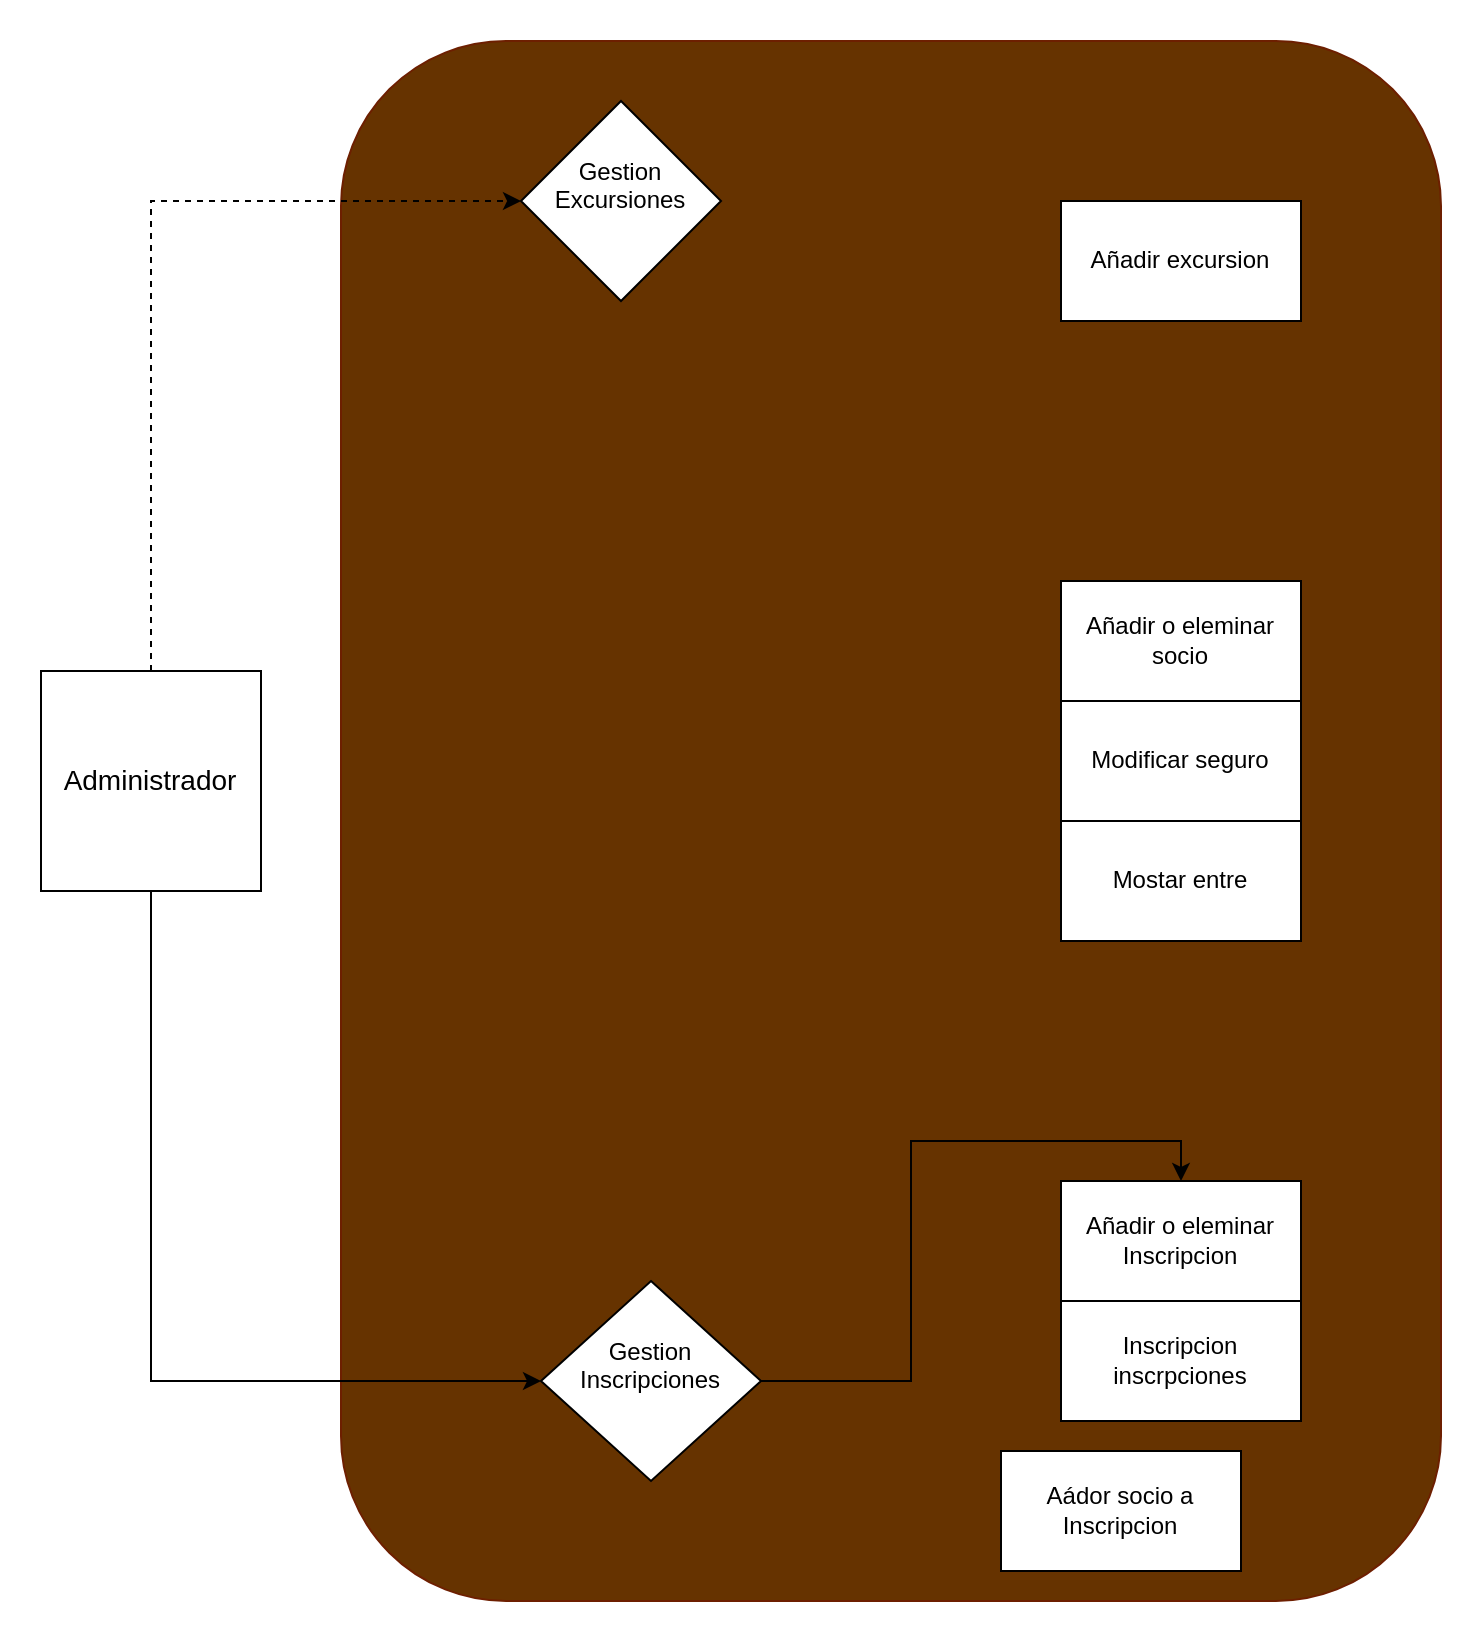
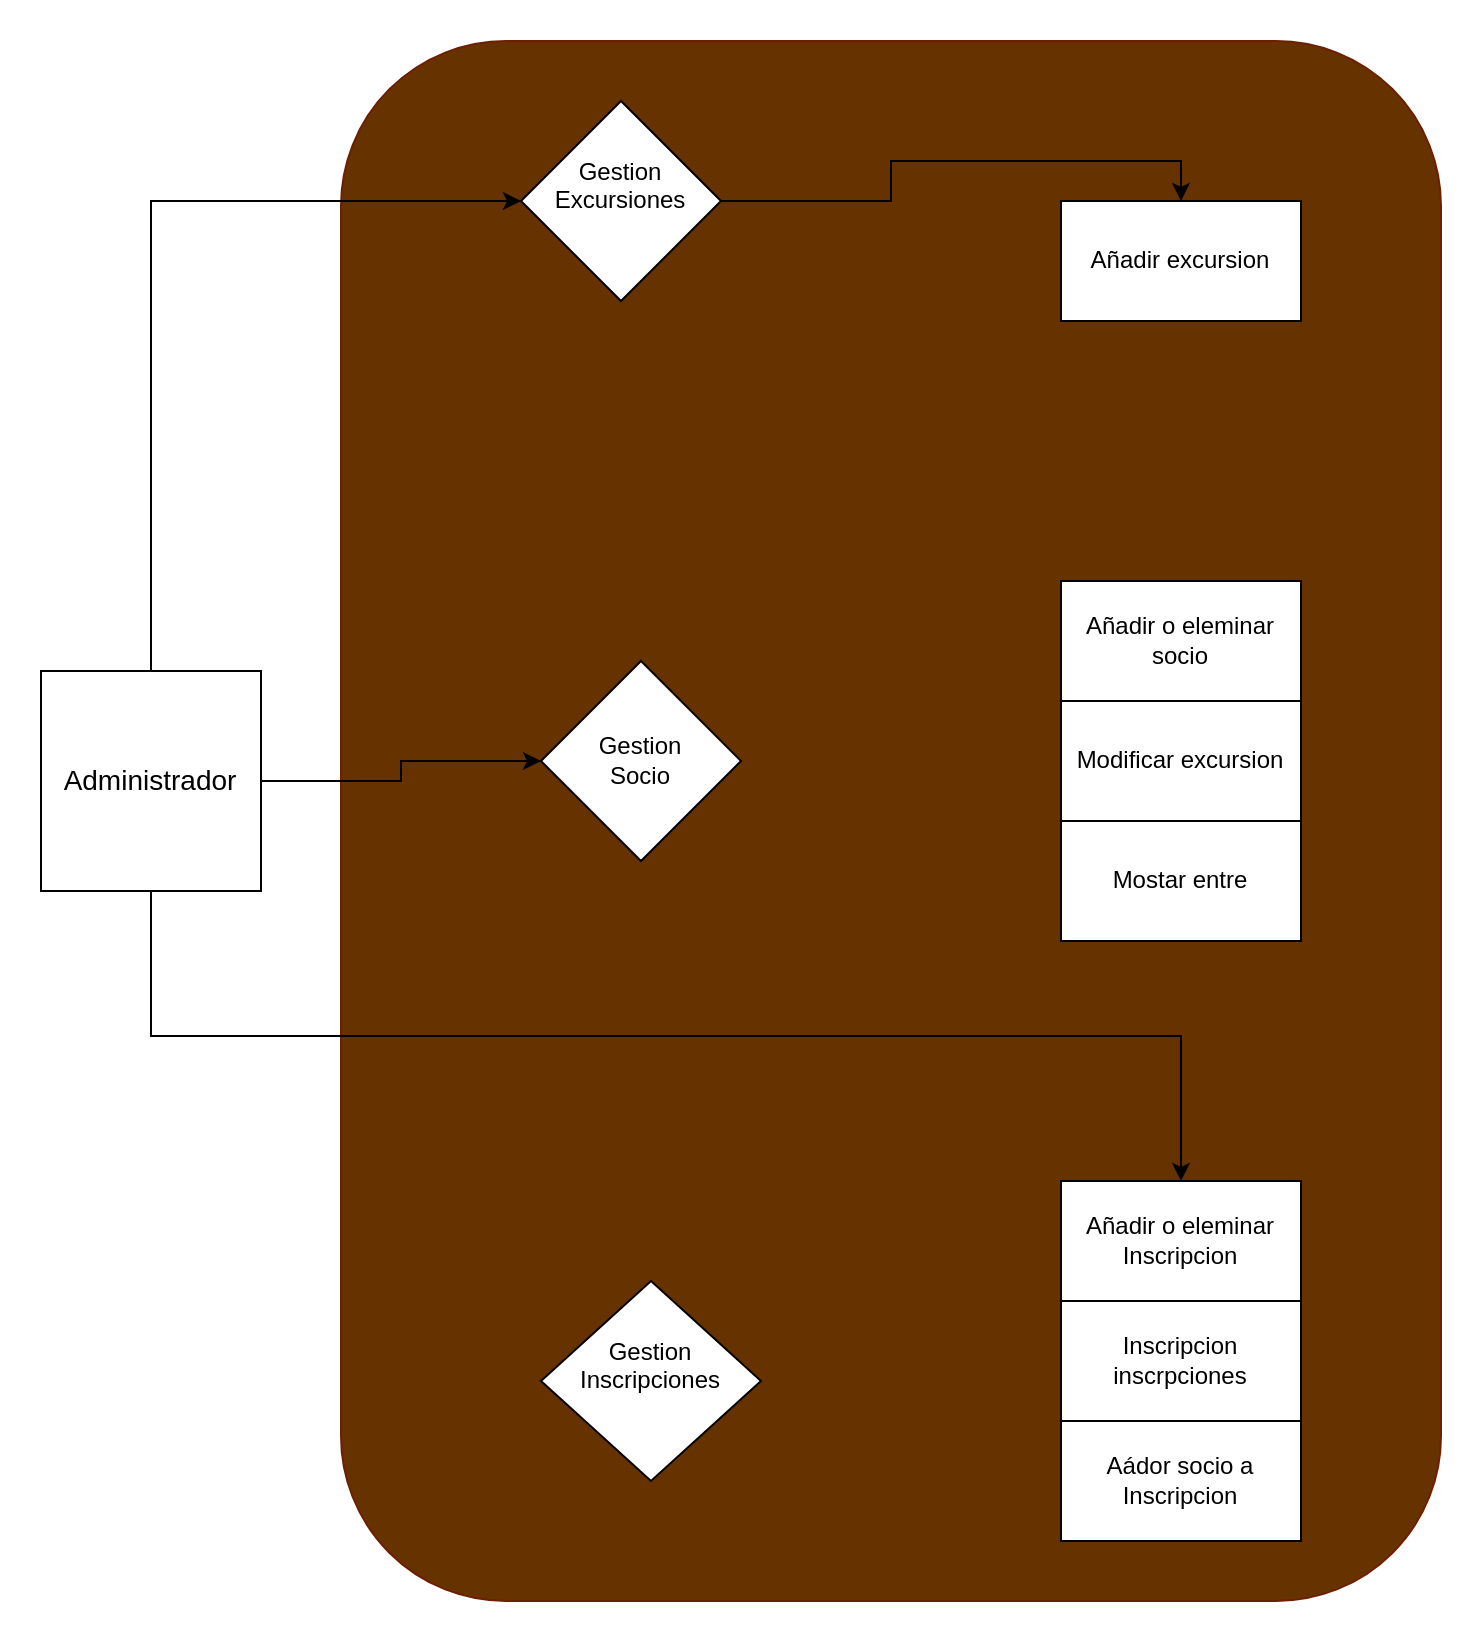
+ <mxCell id="7" style="edgeStyle=orthogonalEdgeStyle;rounded=0;orthogonalLoop=1;jettySize=auto;html=1;entryX=0.5;entryY=0;entryDx=0;entryDy=0;" edge="1" parent="1" source="8" target="12"><mxGeometry relative="1" as="geometry" /></mxCell>
- <mxCell id="3" style="edgeStyle=orthogonalEdgeStyle;rounded=0;orthogonalLoop=1;jettySize=auto;html=1;entryX=0;entryY=0.5;entryDx=0;entryDy=0;dashed=1;" edge="1" parent="1" source="6" target="8"><mxGeometry relative="1" as="geometry"><Array as="points"><mxPoint x="75" y="100" /></Array></mxGeometry></mxCell>
+ <mxCell id="3" style="edgeStyle=orthogonalEdgeStyle;rounded=0;orthogonalLoop=1;jettySize=auto;html=1;entryX=0;entryY=0.5;entryDx=0;entryDy=0;" edge="1" parent="1" source="6" target="8"><mxGeometry relative="1" as="geometry"><Array as="points"><mxPoint x="75" y="100" /></Array></mxGeometry></mxCell>
+ <mxCell id="9" value="Gestion&lt;div&gt;Socio&lt;/div&gt;" style="rhombus;whiteSpace=wrap;html=1;" vertex="1" parent="1"><mxGeometry x="270" y="330" width="100" height="100" as="geometry" /></mxCell>
- <mxCell id="14" value="Modificar seguro" style="rounded=0;whiteSpace=wrap;html=1;" vertex="1" parent="1"><mxGeometry x="530" y="350" width="120" height="60" as="geometry" /></mxCell>
+ <mxCell id="14" value="Modificar excursion" style="rounded=0;whiteSpace=wrap;html=1;" vertex="1" parent="1"><mxGeometry x="530" y="350" width="120" height="60" as="geometry" /></mxCell>
+ <mxCell id="4" style="edgeStyle=orthogonalEdgeStyle;rounded=0;orthogonalLoop=1;jettySize=auto;html=1;" edge="1" parent="1" source="6" target="9"><mxGeometry relative="1" as="geometry" /></mxCell>
- <mxCell id="10" style="edgeStyle=orthogonalEdgeStyle;rounded=0;orthogonalLoop=1;jettySize=auto;html=1;entryX=0.5;entryY=0;entryDx=0;entryDy=0;" edge="1" parent="1" source="11" target="16"><mxGeometry relative="1" as="geometry" /></mxCell>
- <mxCell id="5" style="edgeStyle=orthogonalEdgeStyle;rounded=0;orthogonalLoop=1;jettySize=auto;html=1;exitX=0.5;exitY=1;exitDx=0;exitDy=0;entryX=0;entryY=0.5;entryDx=0;entryDy=0;" edge="1" parent="1" source="6" target="11"><mxGeometry relative="1" as="geometry" /></mxCell>
+ <mxCell id="5" style="edgeStyle=orthogonalEdgeStyle;rounded=0;orthogonalLoop=1;jettySize=auto;html=1;exitX=0.5;exitY=1;exitDx=0;exitDy=0;" edge="1" parent="1" source="6" target="16"><mxGeometry relative="1" as="geometry" /></mxCell>
- <mxCell id="18" value="Aádor socio a Inscripcion" style="rounded=0;whiteSpace=wrap;html=1;" vertex="1" parent="1"><mxGeometry x="500" y="725" width="120" height="60" as="geometry" /></mxCell>
+ <mxCell id="18" value="Aádor socio a Inscripcion" style="rounded=0;whiteSpace=wrap;html=1;" vertex="1" parent="1"><mxGeometry x="530" y="710" width="120" height="60" as="geometry" /></mxCell>
